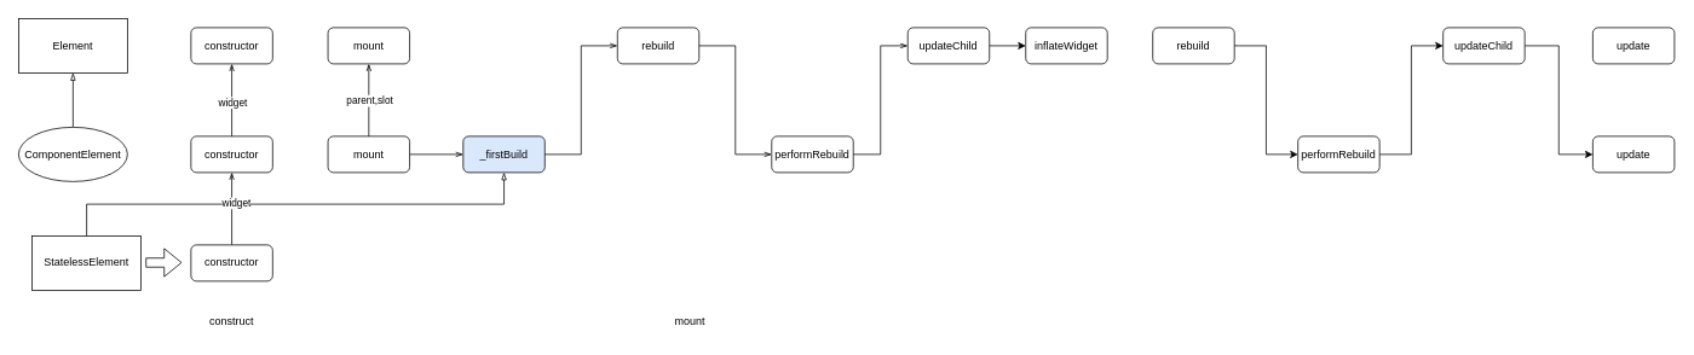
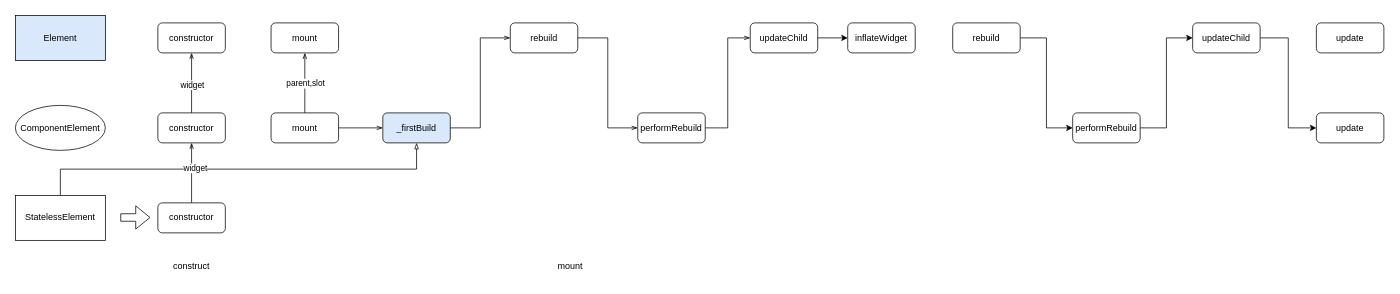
- <mxCell id="6" value="Element" style="rounded=0;whiteSpace=wrap;html=1;" parent="1" vertex="1"><mxGeometry x="20" y="20" width="120" height="60" as="geometry" /></mxCell>
+ <mxCell id="6" value="Element" style="rounded=0;whiteSpace=wrap;html=1;fillColor=#dae8fc;" parent="1" vertex="1"><mxGeometry x="20" y="20" width="120" height="60" as="geometry" /></mxCell>
- <mxCell id="4" style="edgeStyle=orthogonalEdgeStyle;rounded=0;orthogonalLoop=1;jettySize=auto;html=1;exitX=0.5;exitY=0;exitDx=0;exitDy=0;entryX=0.5;entryY=1;entryDx=0;entryDy=0;endArrow=blockThin;endFill=0;" parent="1" source="5" target="6" edge="1"><mxGeometry relative="1" as="geometry" /></mxCell>
- <mxCell id="3" value="StatelessElement" style="rounded=0;whiteSpace=wrap;html=1;" parent="1" vertex="1"><mxGeometry x="35" y="260" width="120" height="60" as="geometry" /></mxCell>
+ <mxCell id="3" value="StatelessElement" style="rounded=0;whiteSpace=wrap;html=1;" parent="1" vertex="1"><mxGeometry x="20" y="260" width="120" height="60" as="geometry" /></mxCell>
